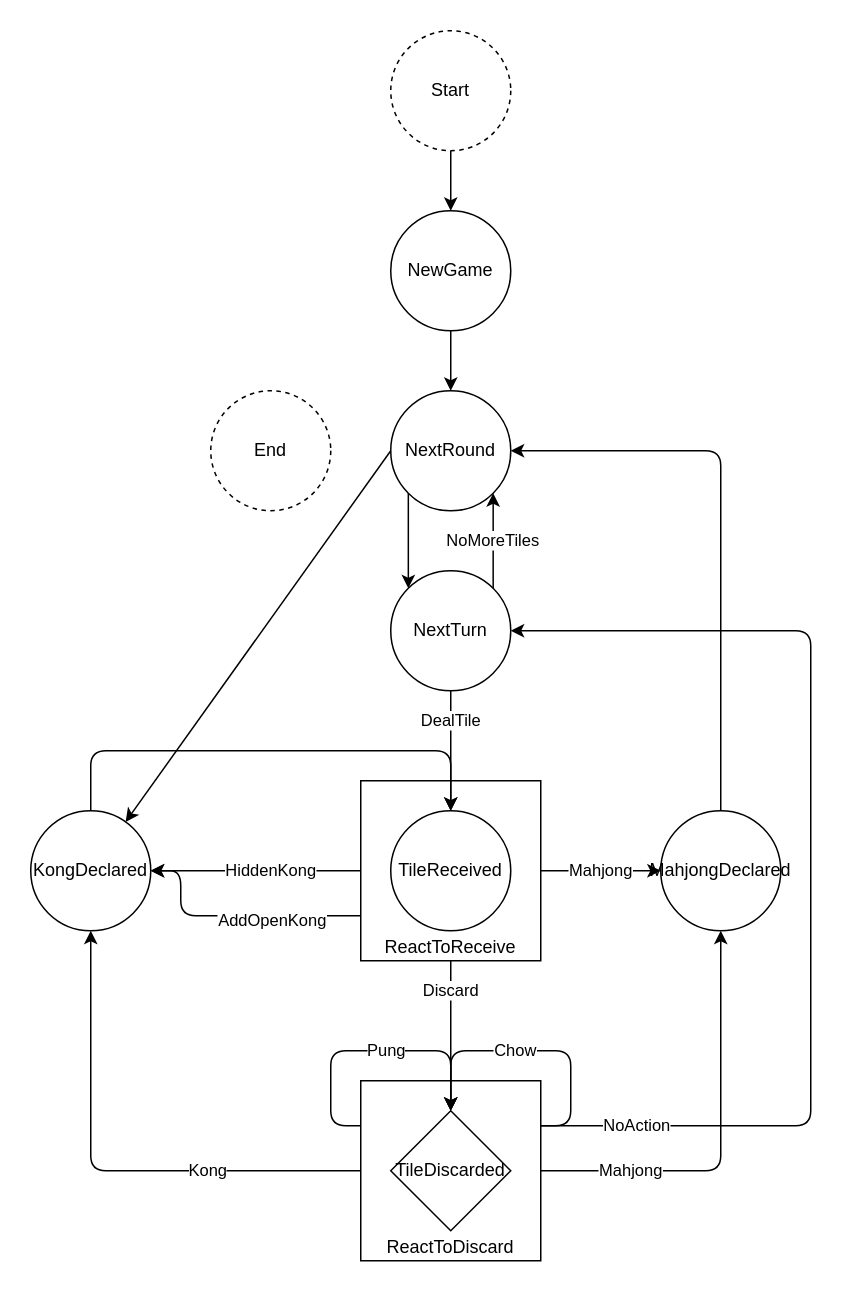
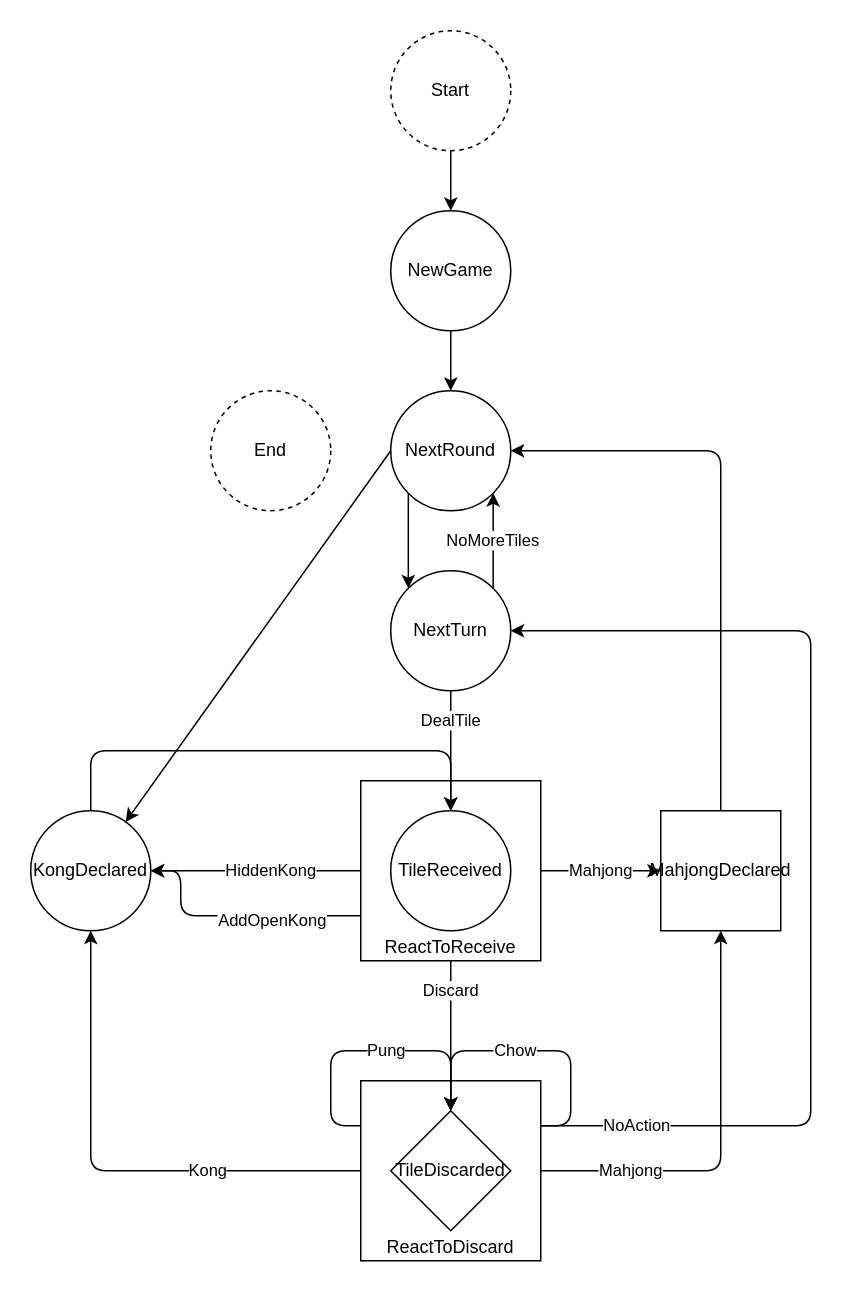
- <mxCell id="11" value="MahjongDeclared" style="ellipse;whiteSpace=wrap;html=1;aspect=fixed;verticalAlign=middle;" vertex="1" parent="1"><mxGeometry x="440" y="540" width="80" height="80" as="geometry" /></mxCell>
+ <mxCell id="11" value="MahjongDeclared" style="whiteSpace=wrap;html=1;aspect=fixed;verticalAlign=middle;rounded=0;" vertex="1" parent="1"><mxGeometry x="440" y="540" width="80" height="80" as="geometry" /></mxCell>
